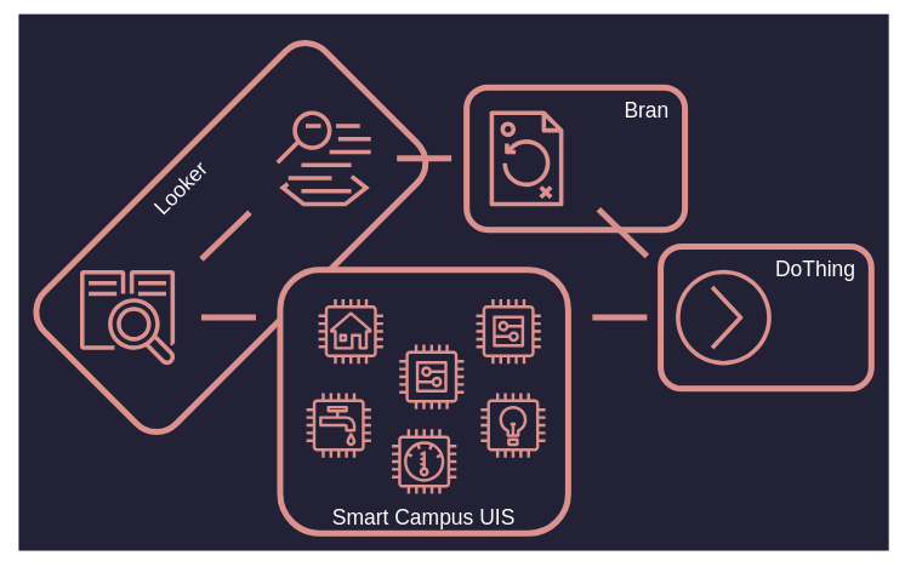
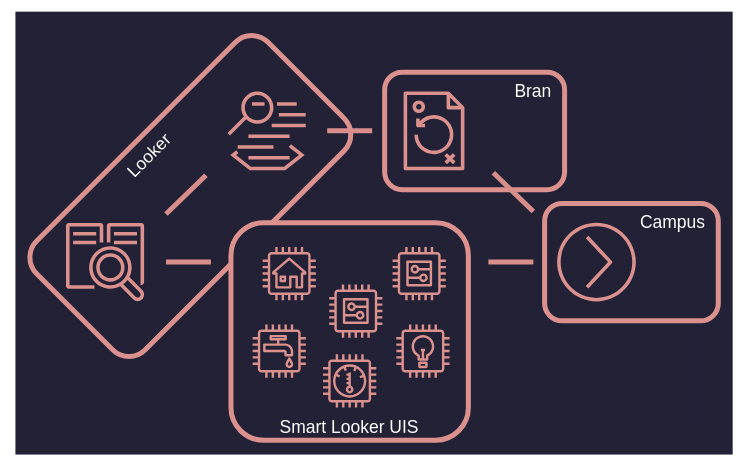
- <mxCell id="5" value="DoThing&amp;nbsp;&amp;nbsp;" style="rounded=1;whiteSpace=wrap;html=1;fontFamily=Helvetica;fontSize=14;fontColor=#FFFFFF;strokeWidth=4;strokeColor=#DB918D;fillColor=#232136;verticalAlign=top;align=right;fontStyle=0" parent="2" vertex="1"><mxGeometry x="411.985" y="141.935" width="139" height="94" as="geometry" /></mxCell>
+ <mxCell id="5" value="Campus&amp;nbsp;&amp;nbsp;" style="rounded=1;whiteSpace=wrap;html=1;fontFamily=Helvetica;fontSize=14;fontColor=#FFFFFF;strokeWidth=4;strokeColor=#DB918D;fillColor=#232136;verticalAlign=top;align=right;fontStyle=0" parent="2" vertex="1"><mxGeometry x="411.985" y="141.935" width="139" height="94" as="geometry" /></mxCell>
- <mxCell id="6" value="Smart Campus UIS" style="group;strokeColor=#DB918D;rounded=1;strokeWidth=4;fillColor=#232136;verticalAlign=bottom;fontColor=#FFFFFF;fontSize=14;fontStyle=0" parent="2" vertex="1" connectable="0"><mxGeometry x="160.985" y="157.435" width="190" height="174" as="geometry" /></mxCell>
+ <mxCell id="6" value="Smart Looker UIS" style="group;strokeColor=#DB918D;rounded=1;strokeWidth=4;fillColor=#232136;verticalAlign=bottom;fontColor=#FFFFFF;fontSize=14;fontStyle=0" parent="2" vertex="1" connectable="0"><mxGeometry x="160.985" y="157.435" width="190" height="174" as="geometry" /></mxCell>
